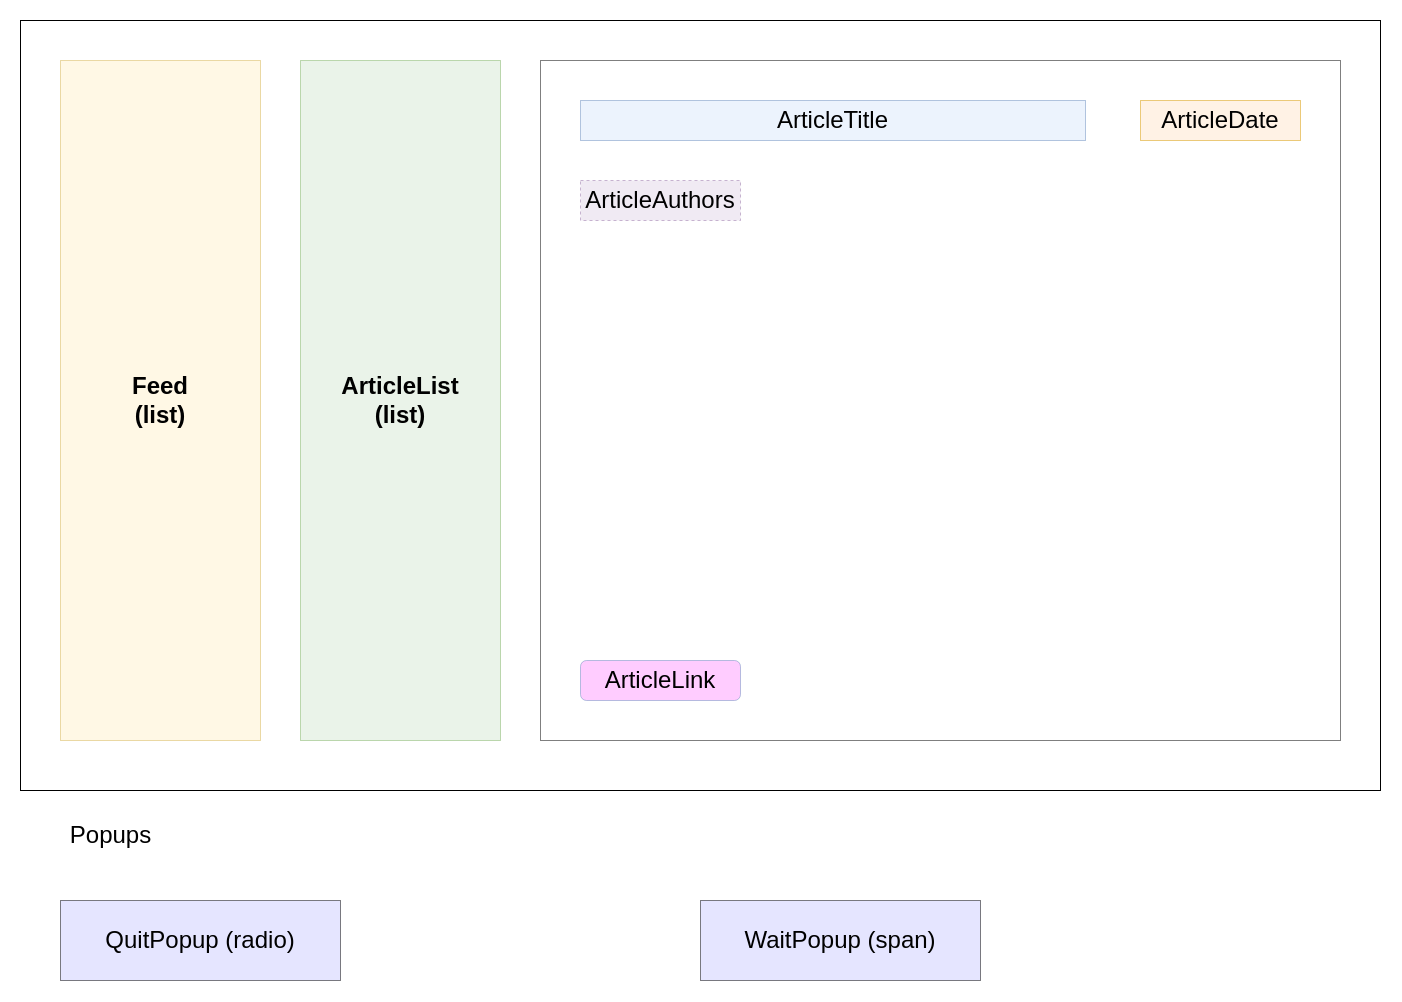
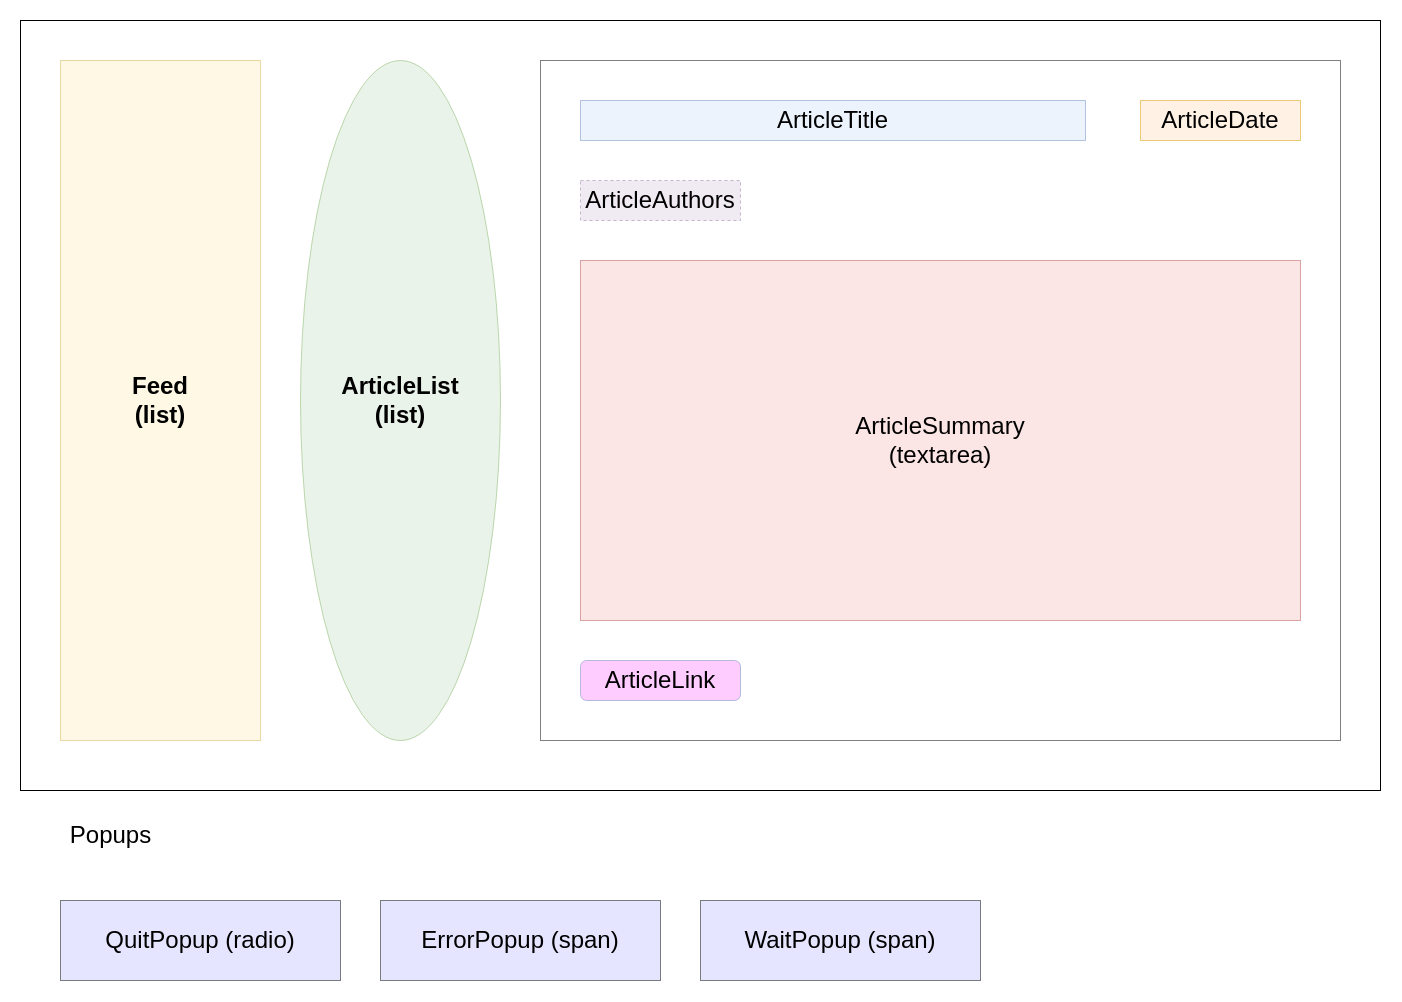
- <mxCell id="4" value="ArticleList&lt;br&gt;(list)" style="rounded=0;whiteSpace=wrap;html=1;shadow=0;fillColor=#d5e8d4;strokeColor=#82b366;sketch=0;glass=0;opacity=50;fontSize=24;fontStyle=1" vertex="1" parent="1"><mxGeometry x="300" y="60" width="200" height="680" as="geometry" /></mxCell>
+ <mxCell id="4" value="ArticleList&lt;br&gt;(list)" style="ellipse;whiteSpace=wrap;html=1;shadow=0;fillColor=#d5e8d4;strokeColor=#82b366;sketch=0;glass=0;opacity=50;fontSize=24;fontStyle=1;" vertex="1" parent="1"><mxGeometry x="300" y="60" width="200" height="680" as="geometry" /></mxCell>
+ <mxCell id="10" value="ArticleSummary&lt;br&gt;(textarea)" style="rounded=0;whiteSpace=wrap;html=1;shadow=0;glass=0;sketch=0;fontSize=24;fillColor=#f8cecc;opacity=50;strokeColor=#b85450;" vertex="1" parent="1"><mxGeometry x="580" y="260" width="720" height="360" as="geometry" /></mxCell>
+ <mxCell id="14" value="ErrorPopup (span)" style="rounded=0;whiteSpace=wrap;html=1;shadow=0;glass=0;sketch=0;fontSize=24;fillColor=#CCCCFF;align=center;opacity=50;" vertex="1" parent="1"><mxGeometry x="380" y="900" width="280" height="80" as="geometry" /></mxCell>
